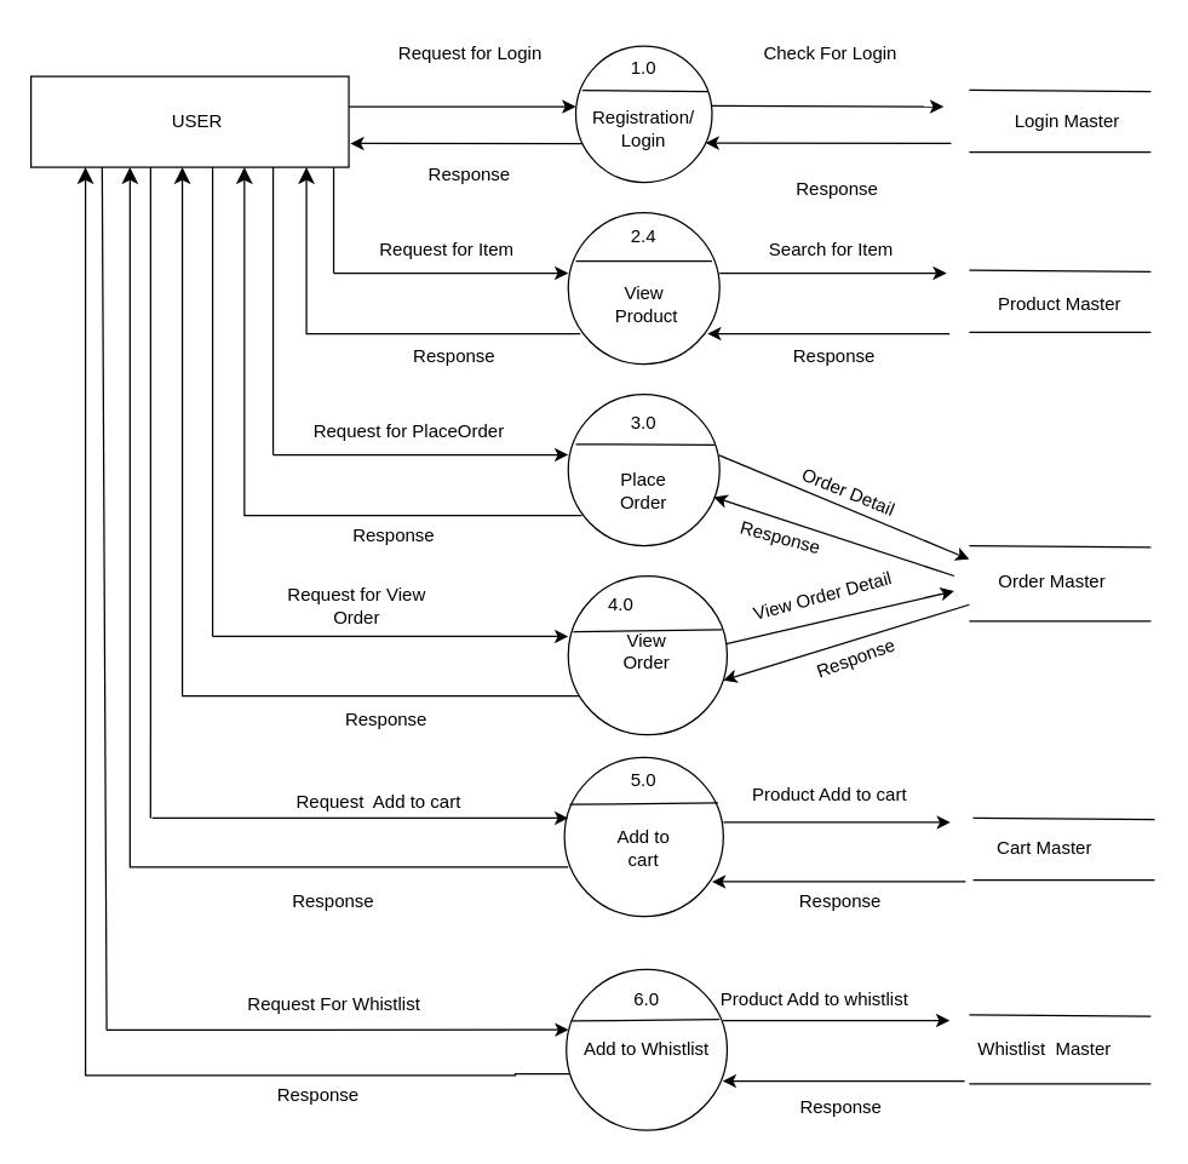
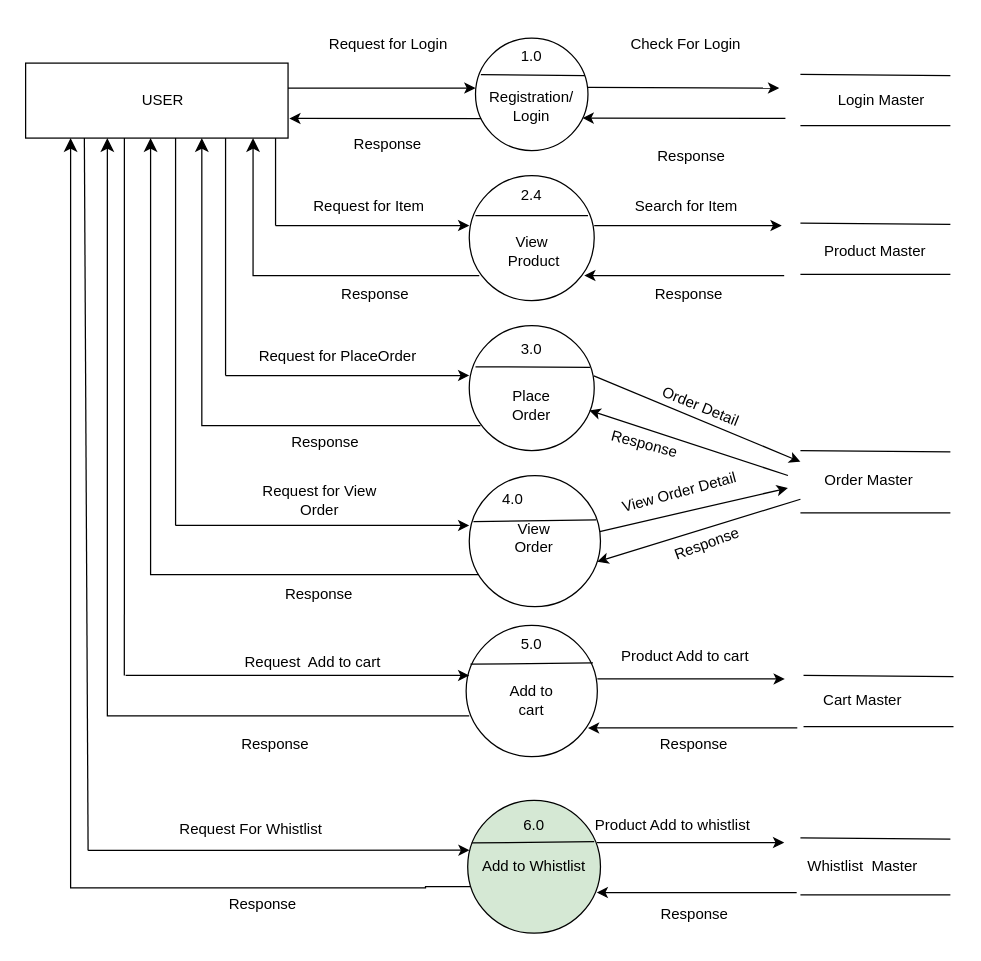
- <mxCell id="80" value="Request for&amp;nbsp;View&lt;br style=&quot;&quot;&gt;Order" style="text;html=1;align=center;verticalAlign=middle;resizable=0;points=[];autosize=1;strokeColor=none;fillColor=none;strokeWidth=1;fontStyle=0" parent="1" vertex="1"><mxGeometry x="180" y="380" width="110" height="40" as="geometry" /></mxCell>
+ <mxCell id="80" value="Request for&amp;nbsp;View&lt;br style=&quot;&quot;&gt;Order" style="text;html=1;align=center;verticalAlign=middle;resizable=0;points=[];autosize=1;strokeColor=none;fillColor=none;strokeWidth=1;fontStyle=0" parent="1" vertex="1"><mxGeometry x="200" y="380" width="110" height="40" as="geometry" /></mxCell>
- <mxCell id="87" value="Request For Whistlist" style="text;html=1;align=center;verticalAlign=middle;resizable=0;points=[];autosize=1;strokeColor=none;fillColor=none;" parent="1" vertex="1"><mxGeometry x="150" y="648.13" width="140" height="30" as="geometry" /></mxCell>
+ <mxCell id="87" value="Request For Whistlist" style="text;html=1;align=center;verticalAlign=middle;resizable=0;points=[];autosize=1;strokeColor=none;fillColor=none;" parent="1" vertex="1"><mxGeometry x="130" y="648.13" width="140" height="30" as="geometry" /></mxCell>
- <mxCell id="56" value="Add to Whistlist" style="ellipse;whiteSpace=wrap;html=1;aspect=fixed;strokeWidth=1;fontStyle=0" parent="1" vertex="1"><mxGeometry x="373.75" y="640" width="106.25" height="106.25" as="geometry" /></mxCell>
+ <mxCell id="56" value="Add to Whistlist" style="ellipse;whiteSpace=wrap;html=1;aspect=fixed;strokeWidth=1;fontStyle=0;fillColor=#d5e8d4;" parent="1" vertex="1"><mxGeometry x="373.75" y="640" width="106.25" height="106.25" as="geometry" /></mxCell>
